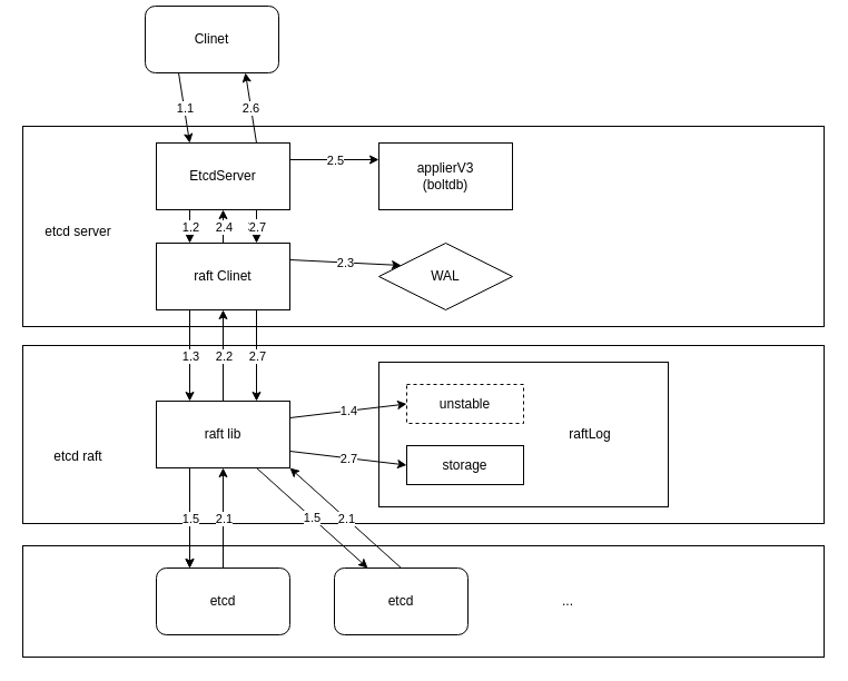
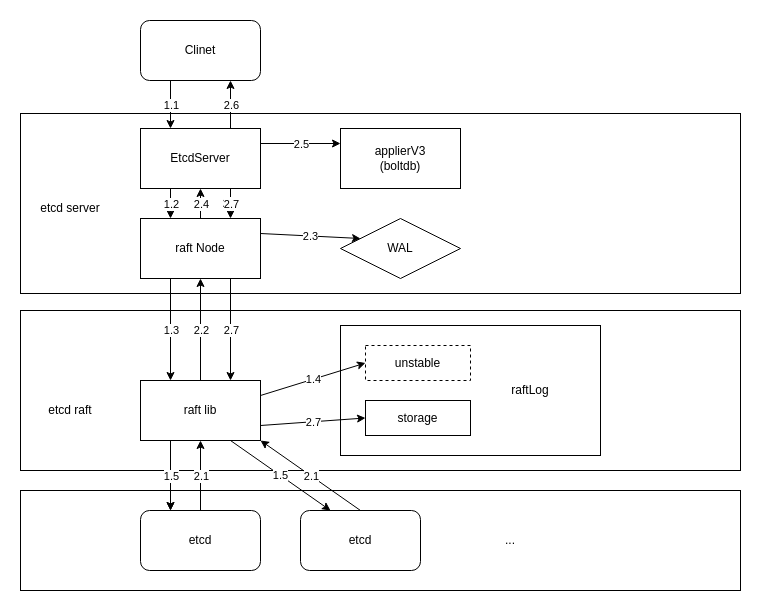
- <mxCell id="2" value="Clinet" style="rounded=1;whiteSpace=wrap;html=1;" parent="1" vertex="1"><mxGeometry x="130" y="5" width="120" height="60" as="geometry" /></mxCell>
+ <mxCell id="2" value="Clinet" style="rounded=1;whiteSpace=wrap;html=1;" parent="1" vertex="1"><mxGeometry x="140" y="20" width="120" height="60" as="geometry" /></mxCell>
- <mxCell id="5" value="raft Clinet" style="rounded=0;whiteSpace=wrap;html=1;" parent="1" vertex="1"><mxGeometry x="140" y="218" width="120" height="60" as="geometry" /></mxCell>
+ <mxCell id="5" value="raft Node" style="rounded=0;whiteSpace=wrap;html=1;" parent="1" vertex="1"><mxGeometry x="140" y="218" width="120" height="60" as="geometry" /></mxCell>
- <mxCell id="9" value="raft lib" style="rounded=0;whiteSpace=wrap;html=1;" parent="1" vertex="1"><mxGeometry x="140" y="360" width="120" height="60" as="geometry" /></mxCell>
+ <mxCell id="9" value="raft lib" style="rounded=0;whiteSpace=wrap;html=1;" parent="1" vertex="1"><mxGeometry x="140" y="380" width="120" height="60" as="geometry" /></mxCell>
